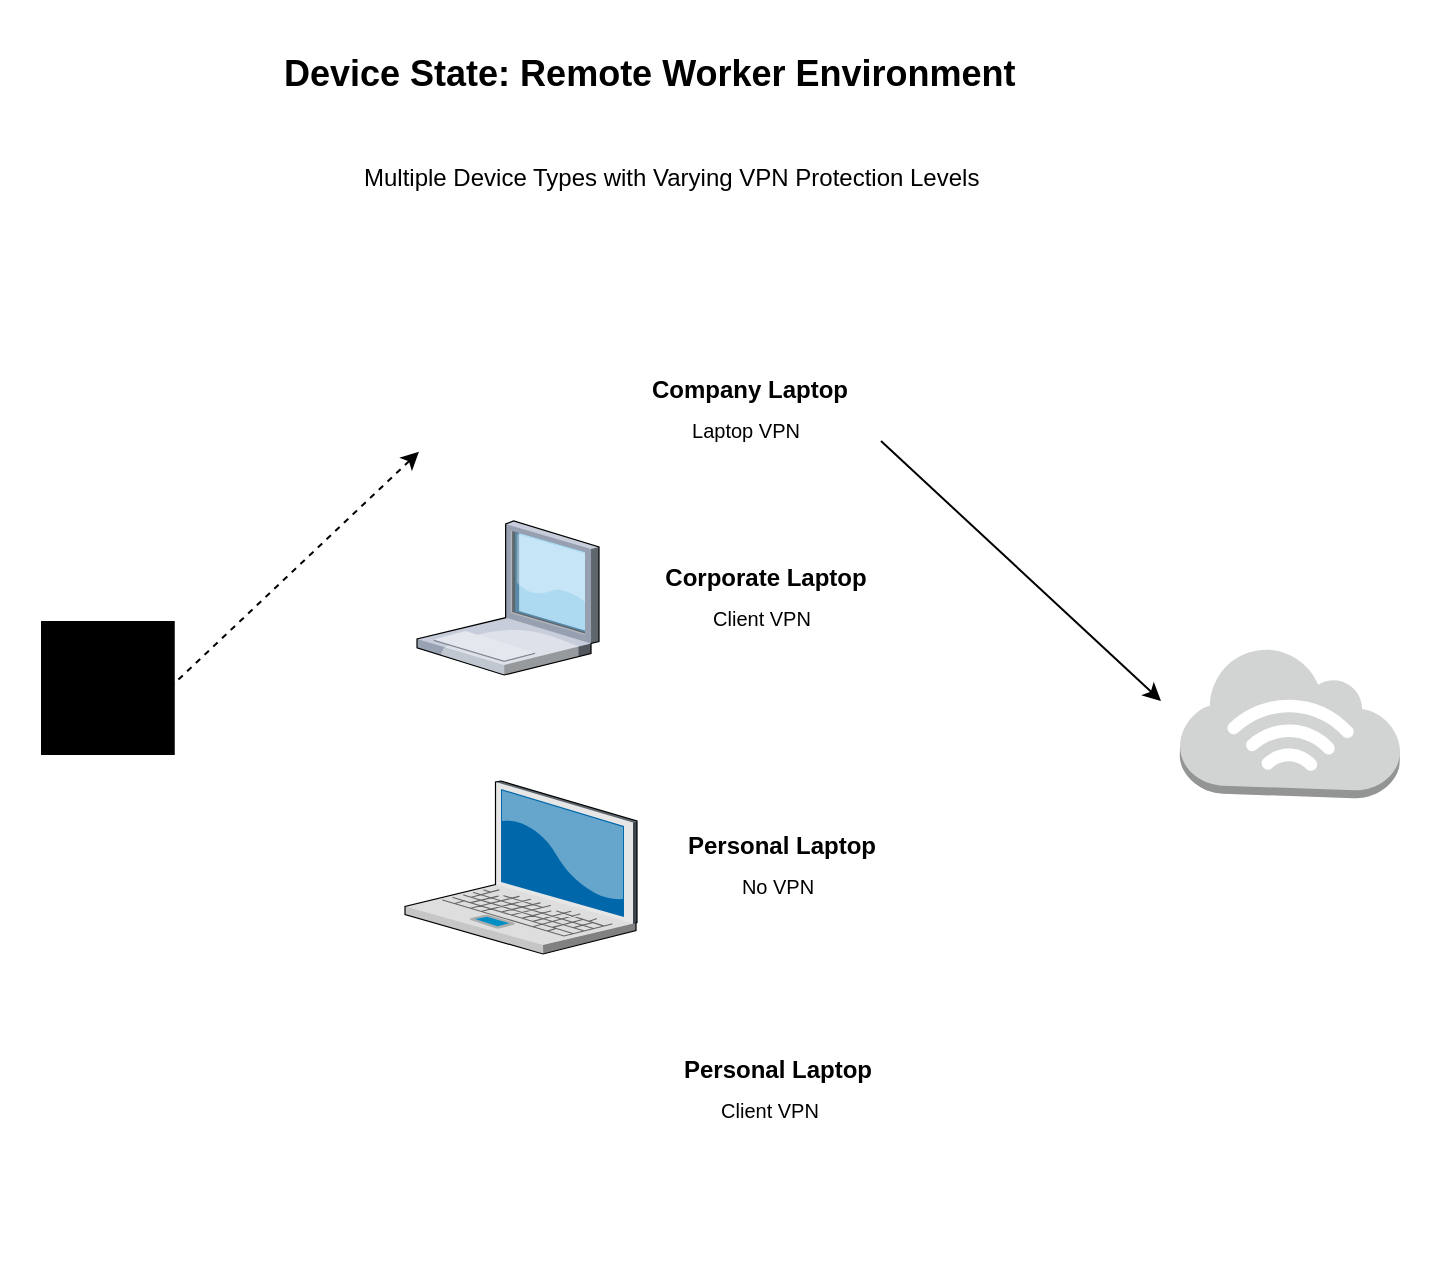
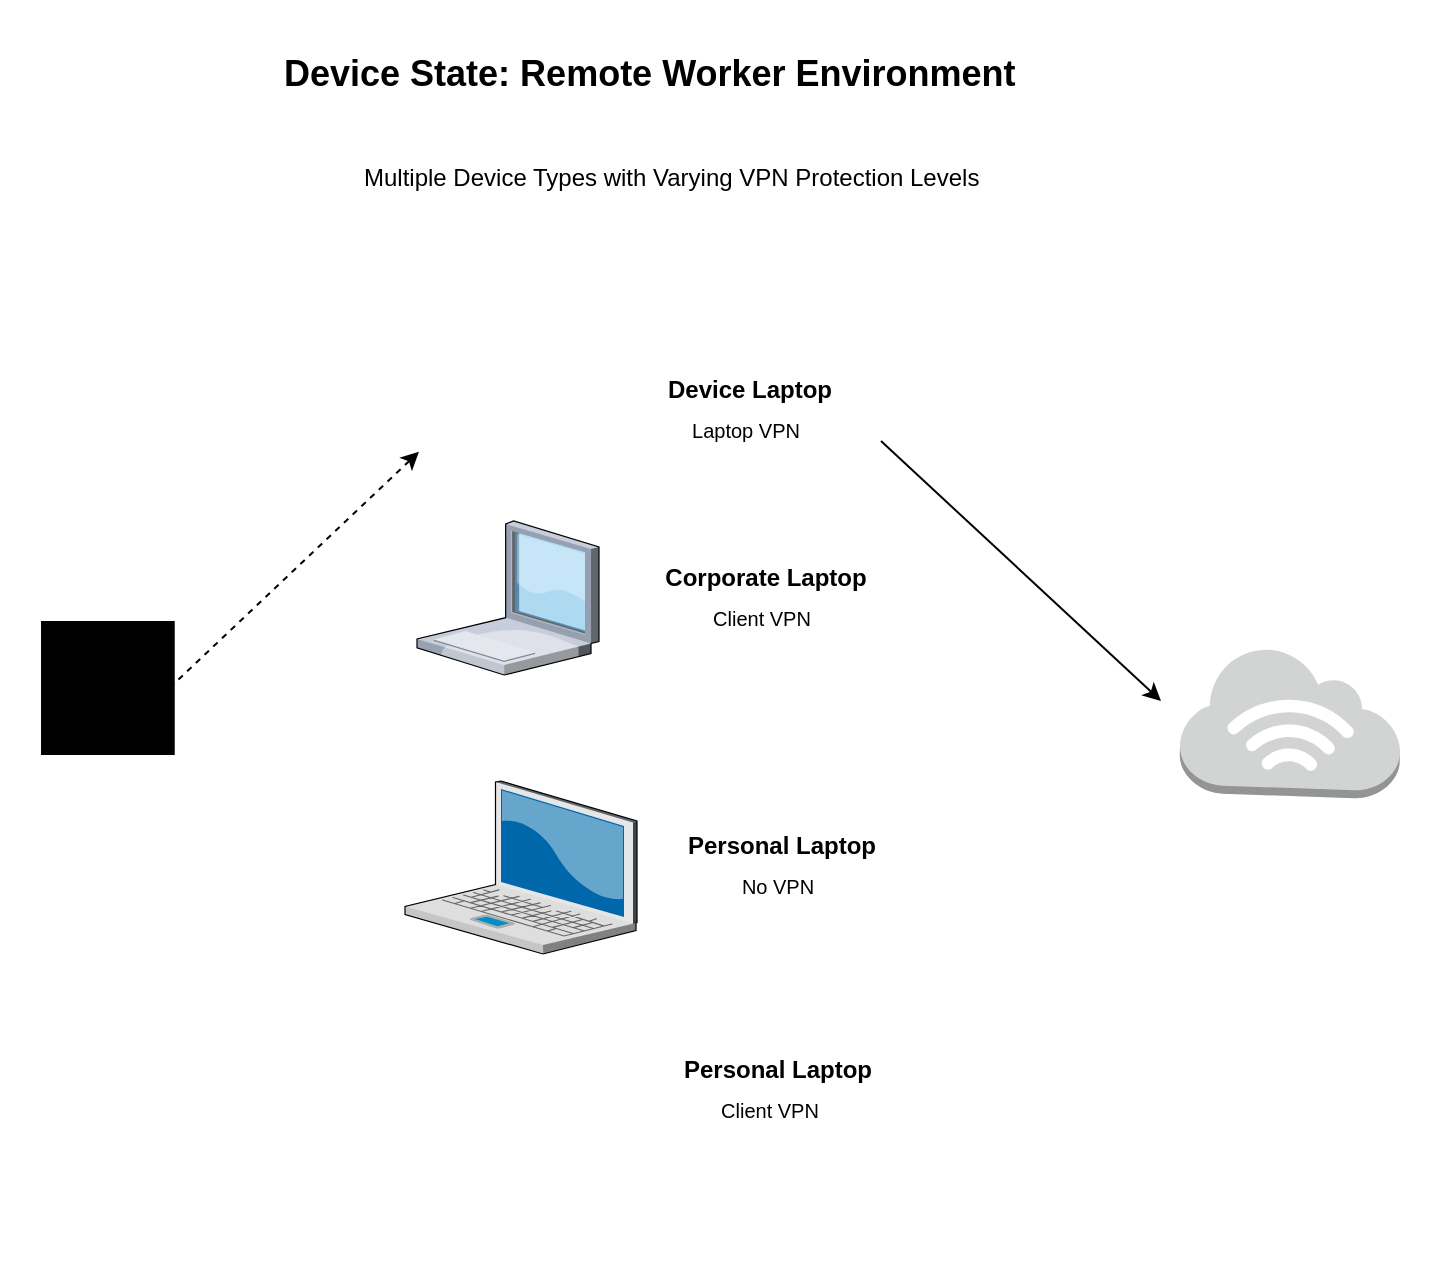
- <mxCell id="6" value="&lt;b&gt;Company Laptop&lt;/b&gt;" style="text;strokeColor=none;align=center;fillColor=none;html=1;verticalAlign=middle;whiteSpace=wrap;rounded=0;" vertex="1" parent="1"><mxGeometry x="310" y="180" width="130" height="30" as="geometry" /></mxCell>
+ <mxCell id="6" value="&lt;b&gt;Device Laptop&lt;/b&gt;" style="text;strokeColor=none;align=center;fillColor=none;html=1;verticalAlign=middle;whiteSpace=wrap;rounded=0;" vertex="1" parent="1"><mxGeometry x="310" y="180" width="130" height="30" as="geometry" /></mxCell>
